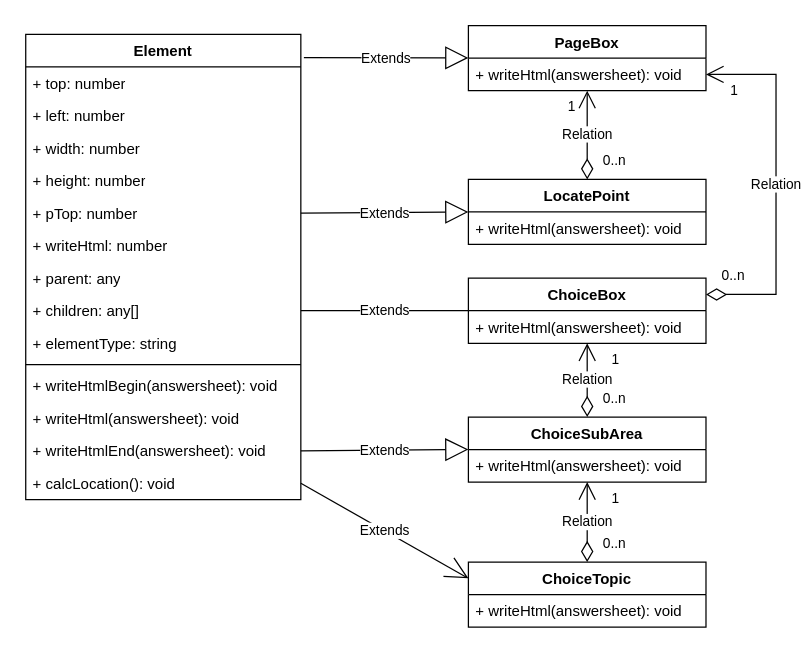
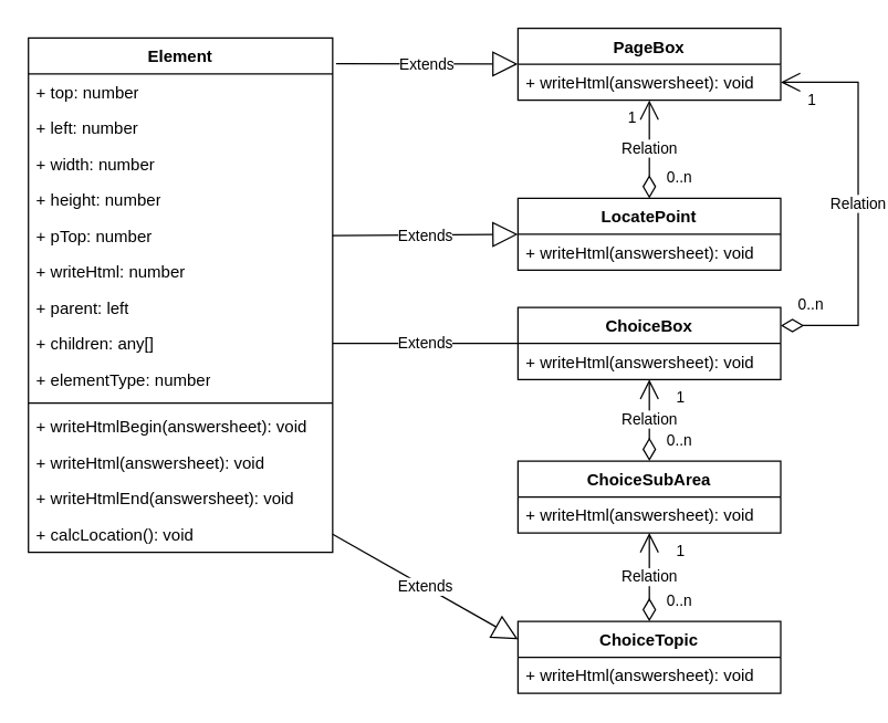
- <mxCell id="9" value="+ parent: any" style="text;strokeColor=none;fillColor=none;align=left;verticalAlign=top;spacingLeft=4;spacingRight=4;overflow=hidden;rotatable=0;points=[[0,0.5],[1,0.5]];portConstraint=eastwest;whiteSpace=wrap;html=1;" vertex="1" parent="2"><mxGeometry y="182" width="220" height="26" as="geometry" /></mxCell>
+ <mxCell id="9" value="+ parent: left" style="text;strokeColor=none;fillColor=none;align=left;verticalAlign=top;spacingLeft=4;spacingRight=4;overflow=hidden;rotatable=0;points=[[0,0.5],[1,0.5]];portConstraint=eastwest;whiteSpace=wrap;html=1;" vertex="1" parent="2"><mxGeometry y="182" width="220" height="26" as="geometry" /></mxCell>
- <mxCell id="11" value="+ elementType: string" style="text;strokeColor=none;fillColor=none;align=left;verticalAlign=top;spacingLeft=4;spacingRight=4;overflow=hidden;rotatable=0;points=[[0,0.5],[1,0.5]];portConstraint=eastwest;whiteSpace=wrap;html=1;" vertex="1" parent="2"><mxGeometry y="234" width="220" height="26" as="geometry" /></mxCell>
+ <mxCell id="11" value="+ elementType: number" style="text;strokeColor=none;fillColor=none;align=left;verticalAlign=top;spacingLeft=4;spacingRight=4;overflow=hidden;rotatable=0;points=[[0,0.5],[1,0.5]];portConstraint=eastwest;whiteSpace=wrap;html=1;" vertex="1" parent="2"><mxGeometry y="234" width="220" height="26" as="geometry" /></mxCell>
- <mxCell id="36" value="Extends" style="endArrow=block;endSize=16;endFill=0;html=1;rounded=0;exitX=1;exitY=0.5;exitDx=0;exitDy=0;entryX=0;entryY=0.5;entryDx=0;entryDy=0;" edge="1" parent="1" source="15" target="23"><mxGeometry width="160" relative="1" as="geometry"><mxPoint x="250" y="258" as="sourcePoint" /><mxPoint x="384" y="258" as="targetPoint" /></mxGeometry></mxCell>
- <mxCell id="43" value="Extends" style="endArrow=open;endSize=16;endFill=0;html=1;rounded=0;exitX=1;exitY=0.5;exitDx=0;exitDy=0;entryX=0;entryY=0.25;entryDx=0;entryDy=0;" edge="1" parent="1" source="16" target="25"><mxGeometry width="160" relative="1" as="geometry"><mxPoint x="250" y="370" as="sourcePoint" /><mxPoint x="384" y="369" as="targetPoint" /></mxGeometry></mxCell>
+ <mxCell id="43" value="Extends" style="endArrow=block;endSize=16;endFill=0;html=1;rounded=0;exitX=1;exitY=0.5;exitDx=0;exitDy=0;entryX=0;entryY=0.25;entryDx=0;entryDy=0;" edge="1" parent="1" source="16" target="25"><mxGeometry width="160" relative="1" as="geometry"><mxPoint x="250" y="370" as="sourcePoint" /><mxPoint x="384" y="369" as="targetPoint" /></mxGeometry></mxCell>
